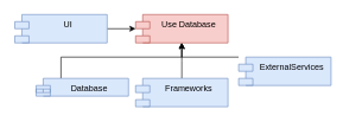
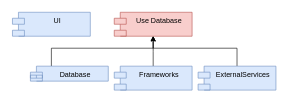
- <mxCell id="2" style="rounded=0;orthogonalLoop=1;jettySize=auto;html=1;" edge="1" parent="1" source="3" target="4"><mxGeometry relative="1" as="geometry" /></mxCell>
- <mxCell id="10" value="ExternalServices" style="shape=module;align=left;spacingLeft=20;align=center;verticalAlign=top;whiteSpace=wrap;html=1;fillColor=#dae8fc;strokeColor=#6c8ebf;" vertex="1" parent="1"><mxGeometry x="335" y="80" width="130" height="40" as="geometry" /></mxCell>
+ <mxCell id="10" value="ExternalServices" style="shape=module;align=left;spacingLeft=20;align=center;verticalAlign=top;whiteSpace=wrap;html=1;fillColor=#dae8fc;strokeColor=#6c8ebf;" vertex="1" parent="1"><mxGeometry x="330" y="110" width="130" height="40" as="geometry" /></mxCell>
